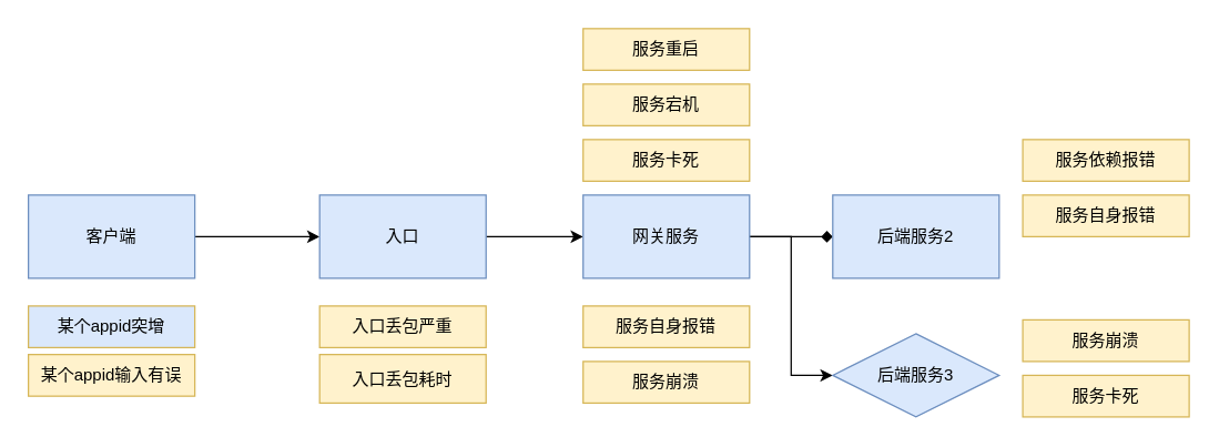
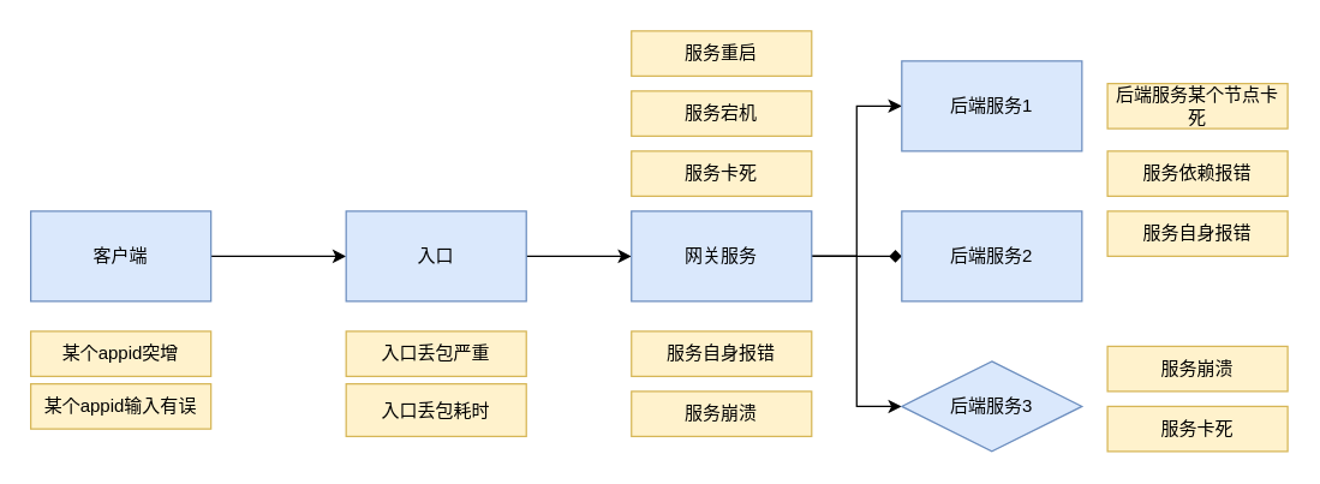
+ <mxCell id="11" value="后端服务1" style="rounded=0;whiteSpace=wrap;html=1;fillColor=#dae8fc;strokeColor=#6c8ebf;" vertex="1" parent="1"><mxGeometry x="600" y="40" width="120" height="60" as="geometry" /></mxCell>
+ <mxCell id="22" value="后端服务某个节点卡死" style="rounded=0;whiteSpace=wrap;html=1;fillColor=#fff2cc;strokeColor=#d6b656;" vertex="1" parent="1"><mxGeometry x="737" y="55" width="120" height="30" as="geometry" /></mxCell>
+ <mxCell id="6" style="edgeStyle=orthogonalEdgeStyle;rounded=0;orthogonalLoop=1;jettySize=auto;html=1;exitX=1;exitY=0.5;exitDx=0;exitDy=0;entryX=0;entryY=0.5;entryDx=0;entryDy=0;" edge="1" parent="1" source="9" target="11"><mxGeometry relative="1" as="geometry" /></mxCell>
- <mxCell id="13" value="某个appid突增" style="rounded=0;whiteSpace=wrap;html=1;fillColor=#dae8fc;strokeColor=#d6b656;" vertex="1" parent="1"><mxGeometry x="20" y="220" width="120" height="30" as="geometry" /></mxCell>
+ <mxCell id="13" value="某个appid突增" style="rounded=0;whiteSpace=wrap;html=1;fillColor=#fff2cc;strokeColor=#d6b656;" vertex="1" parent="1"><mxGeometry x="20" y="220" width="120" height="30" as="geometry" /></mxCell>
